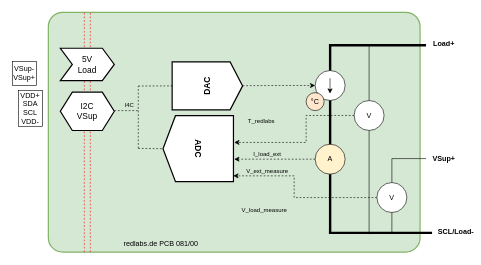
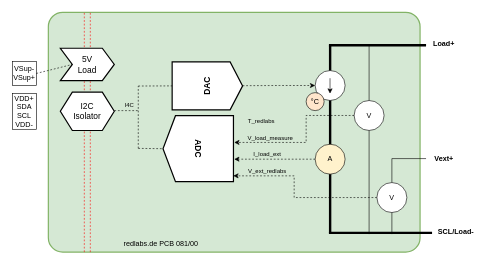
+ <mxCell id="31" value="" style="endArrow=none;dashed=1;html=1;shadow=0;strokeColor=#000000;strokeWidth=1;fontColor=#000000;entryX=0;entryY=0.5;entryDx=0;entryDy=0;exitX=1;exitY=0.5;exitDx=0;exitDy=0;" parent="1" source="29" target="34" edge="1"><mxGeometry width="50" height="50" relative="1" as="geometry"><mxPoint x="10" y="330" as="sourcePoint" /><mxPoint x="60" y="280" as="targetPoint" /></mxGeometry></mxCell>
- <mxCell id="28" value="&lt;div&gt;VDD+&lt;br&gt;&lt;/div&gt;&lt;div&gt;SDA&lt;/div&gt;&lt;div&gt;SCL&lt;/div&gt;&lt;div&gt;VDD-&lt;br&gt;&lt;/div&gt;" style="text;html=1;fillColor=none;align=center;verticalAlign=middle;whiteSpace=wrap;rounded=0;strokeColor=#000000;" parent="1" vertex="1"><mxGeometry x="30" y="150.13" width="40" height="60" as="geometry" /></mxCell>
+ <mxCell id="28" value="&lt;div&gt;VDD+&lt;br&gt;&lt;/div&gt;&lt;div&gt;SDA&lt;/div&gt;&lt;div&gt;SCL&lt;/div&gt;&lt;div&gt;VDD-&lt;br&gt;&lt;/div&gt;" style="text;html=1;fillColor=none;align=center;verticalAlign=middle;whiteSpace=wrap;rounded=0;strokeColor=#000000;" parent="1" vertex="1"><mxGeometry x="20" y="155.13" width="40" height="60" as="geometry" /></mxCell>
- <mxCell id="33" value="&lt;div style=&quot;font-size: 14px;&quot;&gt;I2C&lt;/div&gt;&lt;div style=&quot;font-size: 14px;&quot;&gt;VSup&lt;br style=&quot;font-size: 14px;&quot;&gt;&lt;/div&gt;" style="shape=hexagon;perimeter=hexagonPerimeter2;whiteSpace=wrap;html=1;fixedSize=1;strokeWidth=2;size=20;fontSize=14;" parent="1" vertex="1"><mxGeometry x="100" y="153.13" width="90" height="64" as="geometry" /></mxCell>
+ <mxCell id="33" value="&lt;div style=&quot;font-size: 14px;&quot;&gt;I2C&lt;/div&gt;&lt;div style=&quot;font-size: 14px;&quot;&gt;Isolator&lt;br style=&quot;font-size: 14px;&quot;&gt;&lt;/div&gt;" style="shape=hexagon;perimeter=hexagonPerimeter2;whiteSpace=wrap;html=1;fixedSize=1;strokeWidth=2;size=20;fontSize=14;" parent="1" vertex="1"><mxGeometry x="100" y="153.13" width="90" height="64" as="geometry" /></mxCell>
- <mxCell id="22" value="VSup+" style="text;html=1;strokeColor=none;fillColor=none;align=center;verticalAlign=middle;whiteSpace=wrap;rounded=0;fontStyle=1" parent="1" vertex="1"><mxGeometry x="720" y="254" width="40" height="20" as="geometry" /></mxCell>
+ <mxCell id="22" value="Vext+" style="text;html=1;strokeColor=none;fillColor=none;align=center;verticalAlign=middle;whiteSpace=wrap;rounded=0;fontStyle=1" parent="1" vertex="1"><mxGeometry x="720" y="254" width="40" height="20" as="geometry" /></mxCell>
- <mxCell id="42" value="V_ext_measure" style="text;html=1;align=center;verticalAlign=middle;resizable=0;points=[];autosize=1;strokeColor=none;fillColor=none;fontSize=10;fontColor=default;labelBorderColor=none;labelBackgroundColor=none;" parent="1" vertex="1"><mxGeometry x="400" y="274" width="90" height="20" as="geometry" /></mxCell>
+ <mxCell id="42" value="V_ext_redlabs" style="text;html=1;align=center;verticalAlign=middle;resizable=0;points=[];autosize=1;strokeColor=none;fillColor=none;fontSize=10;fontColor=default;labelBorderColor=none;labelBackgroundColor=none;" parent="1" vertex="1"><mxGeometry x="400" y="274" width="90" height="20" as="geometry" /></mxCell>
- <mxCell id="44" value="V_load_measure" style="text;html=1;align=center;verticalAlign=middle;resizable=0;points=[];autosize=1;strokeColor=none;fillColor=none;fontSize=10;fontColor=default;labelBorderColor=none;labelBackgroundColor=none;" parent="1" vertex="1"><mxGeometry x="390" y="339.13" width="100" height="20" as="geometry" /></mxCell>
+ <mxCell id="44" value="V_load_measure" style="text;html=1;align=center;verticalAlign=middle;resizable=0;points=[];autosize=1;strokeColor=none;fillColor=none;fontSize=10;fontColor=default;labelBorderColor=none;labelBackgroundColor=none;" parent="1" vertex="1"><mxGeometry x="400" y="219.13" width="100" height="20" as="geometry" /></mxCell>
